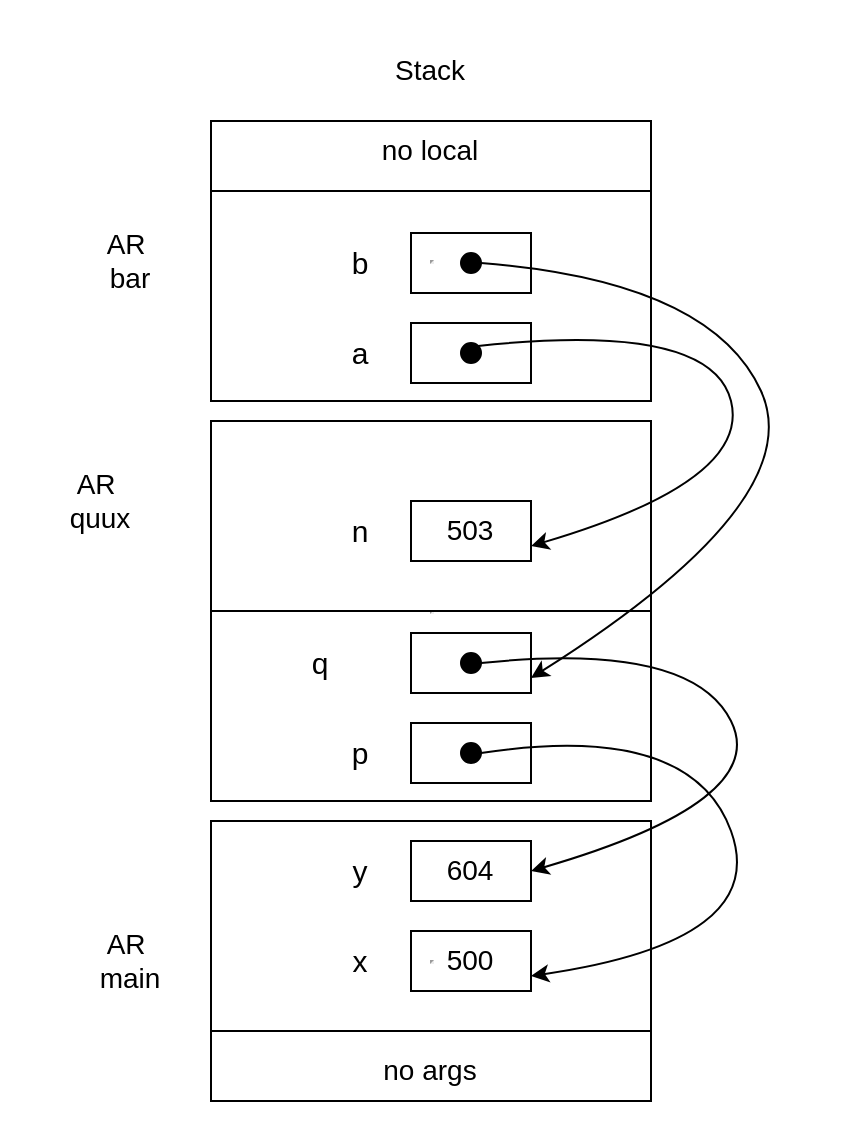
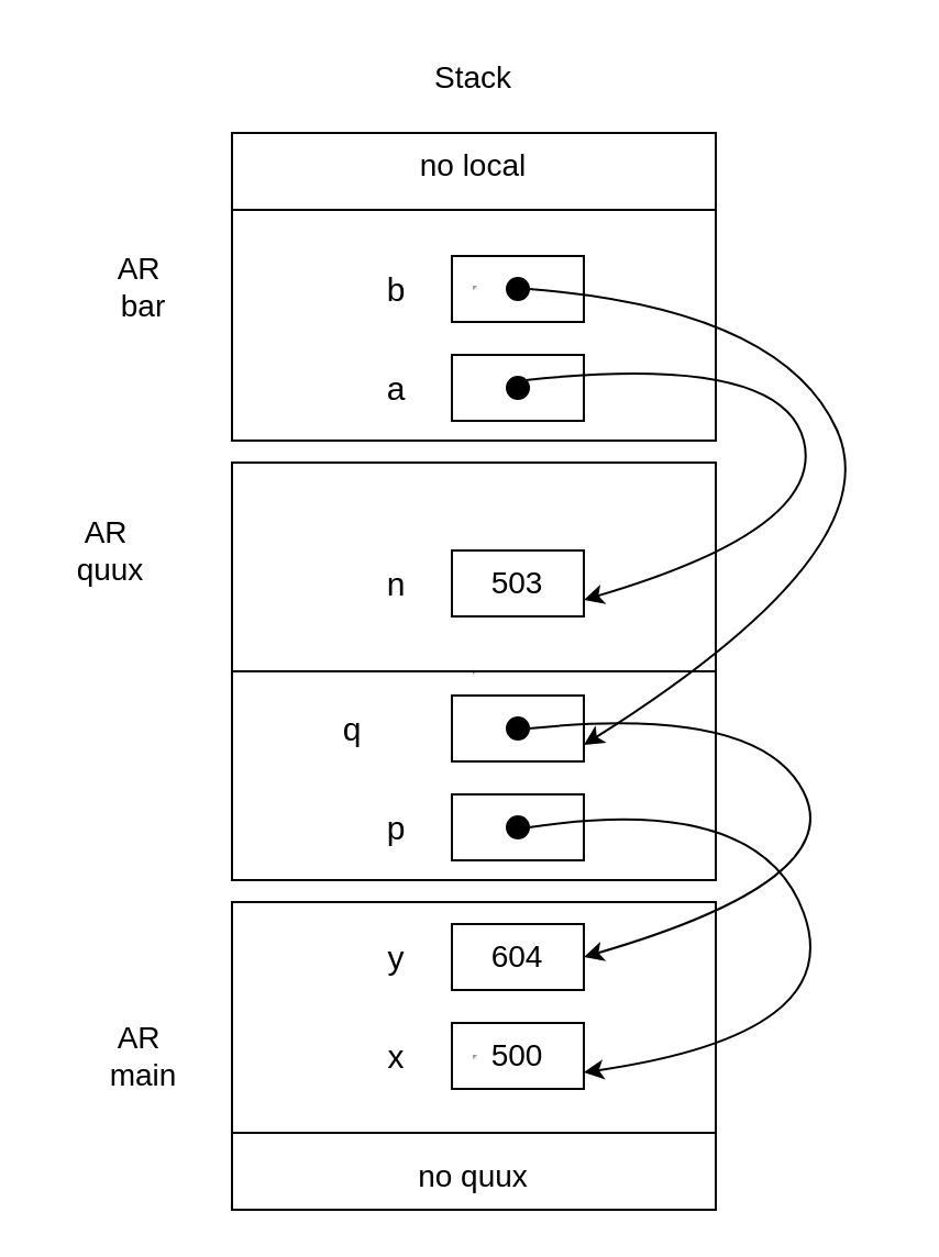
- <mxCell id="5" value="&lt;font style=&quot;font-size: 14px;&quot;&gt;no args&lt;/font&gt;" style="text;html=1;strokeColor=none;fillColor=none;align=center;verticalAlign=middle;whiteSpace=wrap;rounded=0;" vertex="1" parent="1"><mxGeometry x="185" y="520" width="60" height="30" as="geometry" /></mxCell>
+ <mxCell id="5" value="&lt;font style=&quot;font-size: 14px;&quot;&gt;no quux&lt;/font&gt;" style="text;html=1;strokeColor=none;fillColor=none;align=center;verticalAlign=middle;whiteSpace=wrap;rounded=0;" vertex="1" parent="1"><mxGeometry x="185" y="520" width="60" height="30" as="geometry" /></mxCell>
